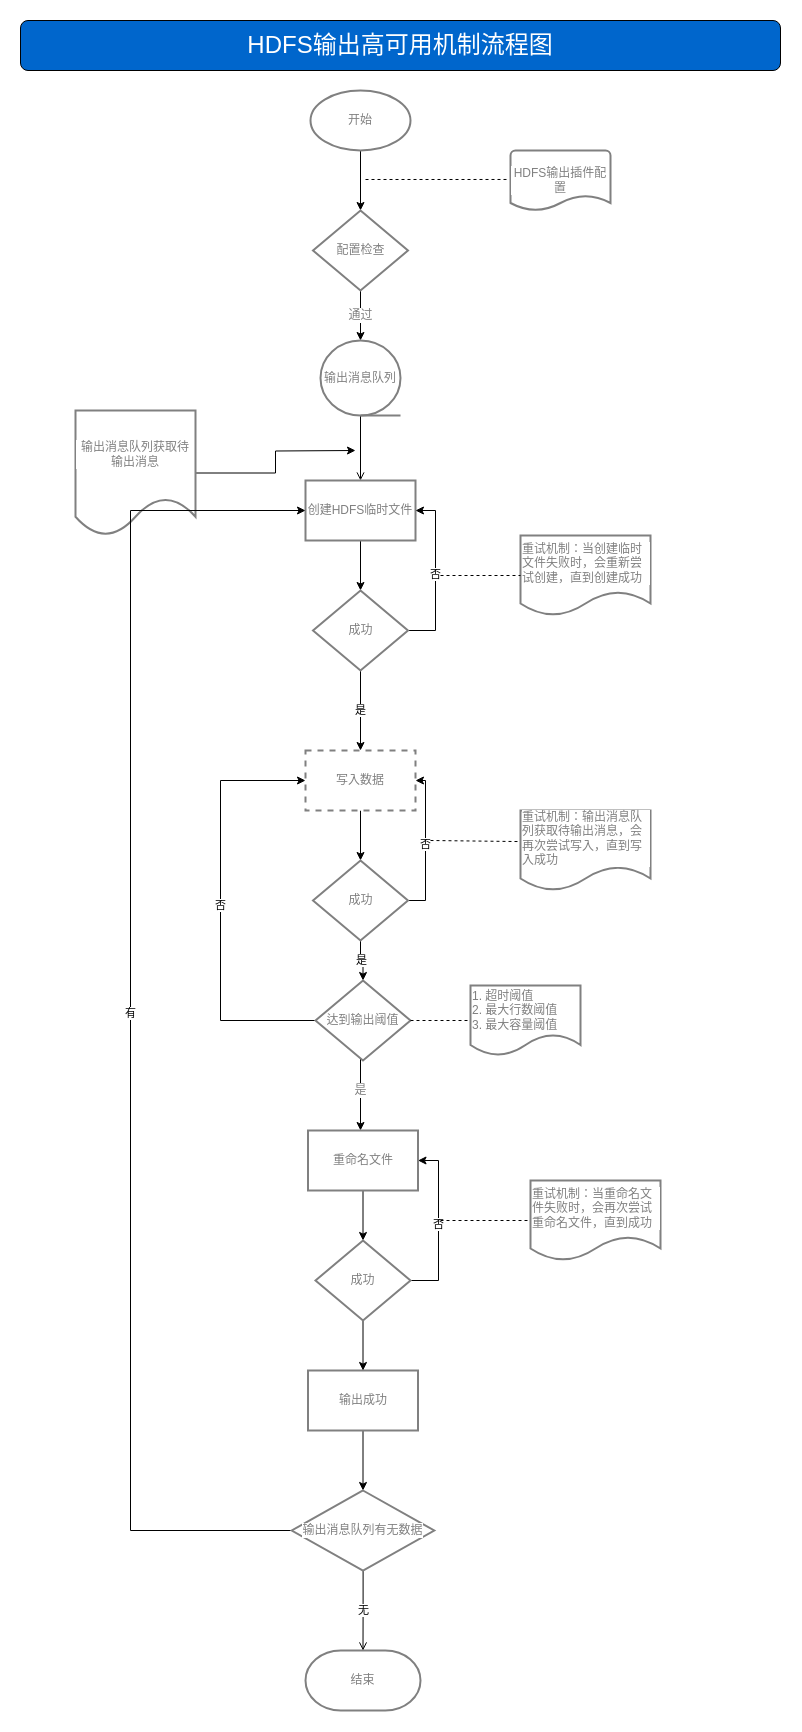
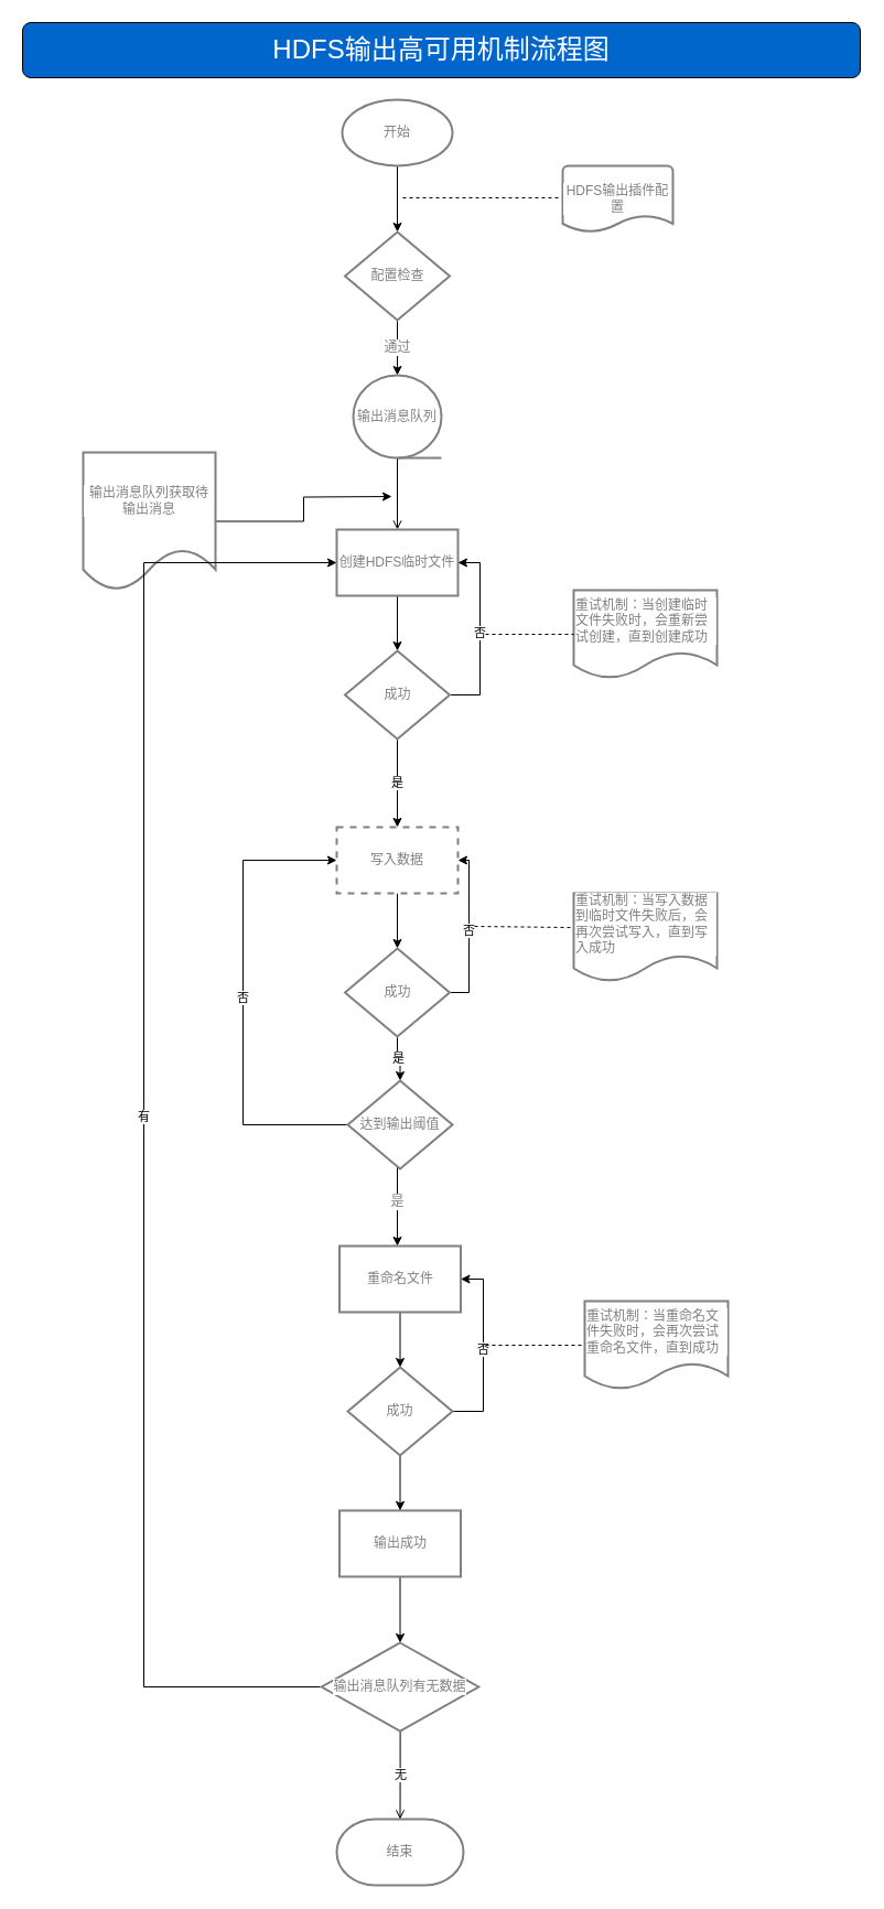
- <mxCell id="38" value="重试机制：输出消息队列获取待输出消息，会再次尝试写入，直到写入成功" style="shape=document;whiteSpace=wrap;html=1;boundedLbl=1;align=left;fontColor=#808080;strokeColor=#808080;strokeWidth=2;fillColor=#FFFFFF;gradientColor=none;labelBackgroundColor=#FFFFFF;labelBorderColor=none;" parent="1" vertex="1"><mxGeometry x="520" y="810" width="130" height="80" as="geometry" /></mxCell>
+ <mxCell id="38" value="重试机制：当写入数据到临时文件失败后，会再次尝试写入，直到写入成功" style="shape=document;whiteSpace=wrap;html=1;boundedLbl=1;align=left;fontColor=#808080;strokeColor=#808080;strokeWidth=2;fillColor=#FFFFFF;gradientColor=none;labelBackgroundColor=#FFFFFF;labelBorderColor=none;" parent="1" vertex="1"><mxGeometry x="520" y="810" width="130" height="80" as="geometry" /></mxCell>
- <mxCell id="32" value="" style="endArrow=none;dashed=1;html=1;entryX=0;entryY=0.5;entryDx=0;entryDy=0;exitX=1;exitY=0.5;exitDx=0;exitDy=0;exitPerimeter=0;" parent="1" source="30" target="31" edge="1"><mxGeometry width="50" height="50" relative="1" as="geometry"><mxPoint x="370" y="1030" as="sourcePoint" /><mxPoint x="420" y="980" as="targetPoint" /></mxGeometry></mxCell>
- <mxCell id="31" value="1. 超时阈值&lt;br&gt;2. 最大行数阈值&lt;br&gt;3. 最大容量阈值" style="shape=document;whiteSpace=wrap;html=1;boundedLbl=1;align=left;fontColor=#808080;strokeColor=#808080;strokeWidth=2;fillColor=#FFFFFF;gradientColor=none;labelBackgroundColor=#FFFFFF;labelBorderColor=none;" parent="1" vertex="1"><mxGeometry x="470" y="985" width="110" height="70" as="geometry" /></mxCell>
